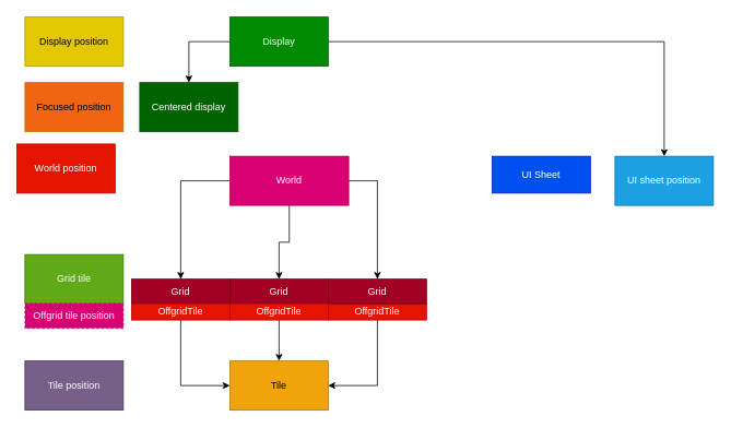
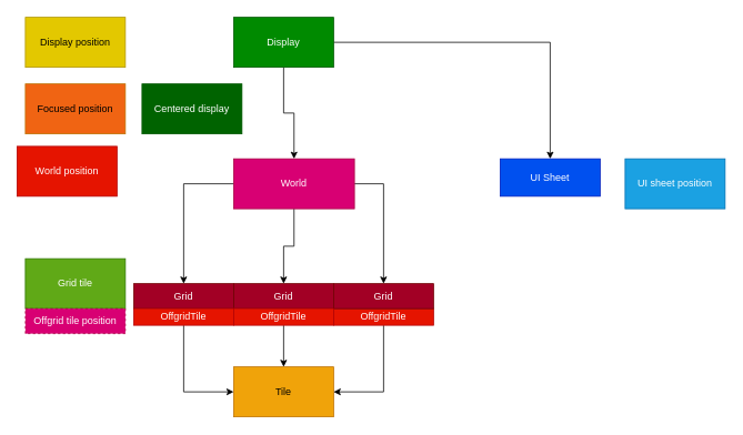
- <mxCell id="4" style="edgeStyle=orthogonalEdgeStyle;rounded=0;orthogonalLoop=1;jettySize=auto;html=1;entryX=0.5;entryY=0;entryDx=0;entryDy=0;exitX=0;exitY=0.5;exitDx=0;exitDy=0;" edge="1" parent="1" source="5" target="28"><mxGeometry relative="1" as="geometry"><Array as="points"><mxPoint x="230" y="50" /></Array></mxGeometry></mxCell>
- <mxCell id="3" style="edgeStyle=orthogonalEdgeStyle;rounded=0;orthogonalLoop=1;jettySize=auto;html=1;" parent="1" source="5" target="26" edge="1"><mxGeometry relative="1" as="geometry" /></mxCell>
+ <mxCell id="3" style="edgeStyle=orthogonalEdgeStyle;rounded=0;orthogonalLoop=1;jettySize=auto;html=1;" parent="1" source="5" target="9" edge="1"><mxGeometry relative="1" as="geometry" /></mxCell>
+ <mxCell id="2" style="edgeStyle=orthogonalEdgeStyle;rounded=0;orthogonalLoop=1;jettySize=auto;html=1;" parent="1" source="5" target="10" edge="1"><mxGeometry relative="1" as="geometry" /></mxCell>
- <mxCell id="23" value="Tile position" style="rounded=0;whiteSpace=wrap;html=1;fillColor=#76608a;fontColor=#ffffff;strokeColor=#432D57;" parent="1" vertex="1"><mxGeometry y="440" width="120" height="60" as="geometry" x="30" /></mxCell>
